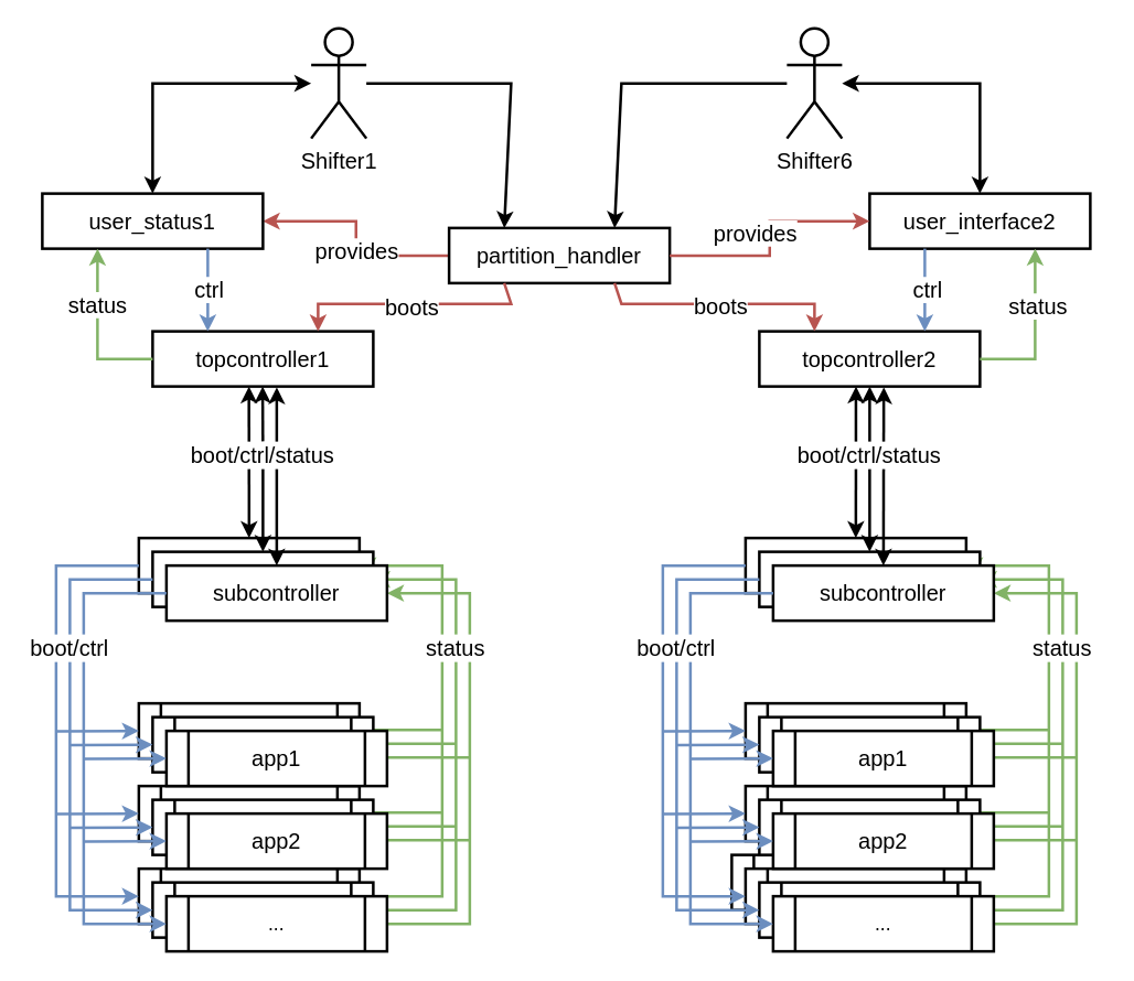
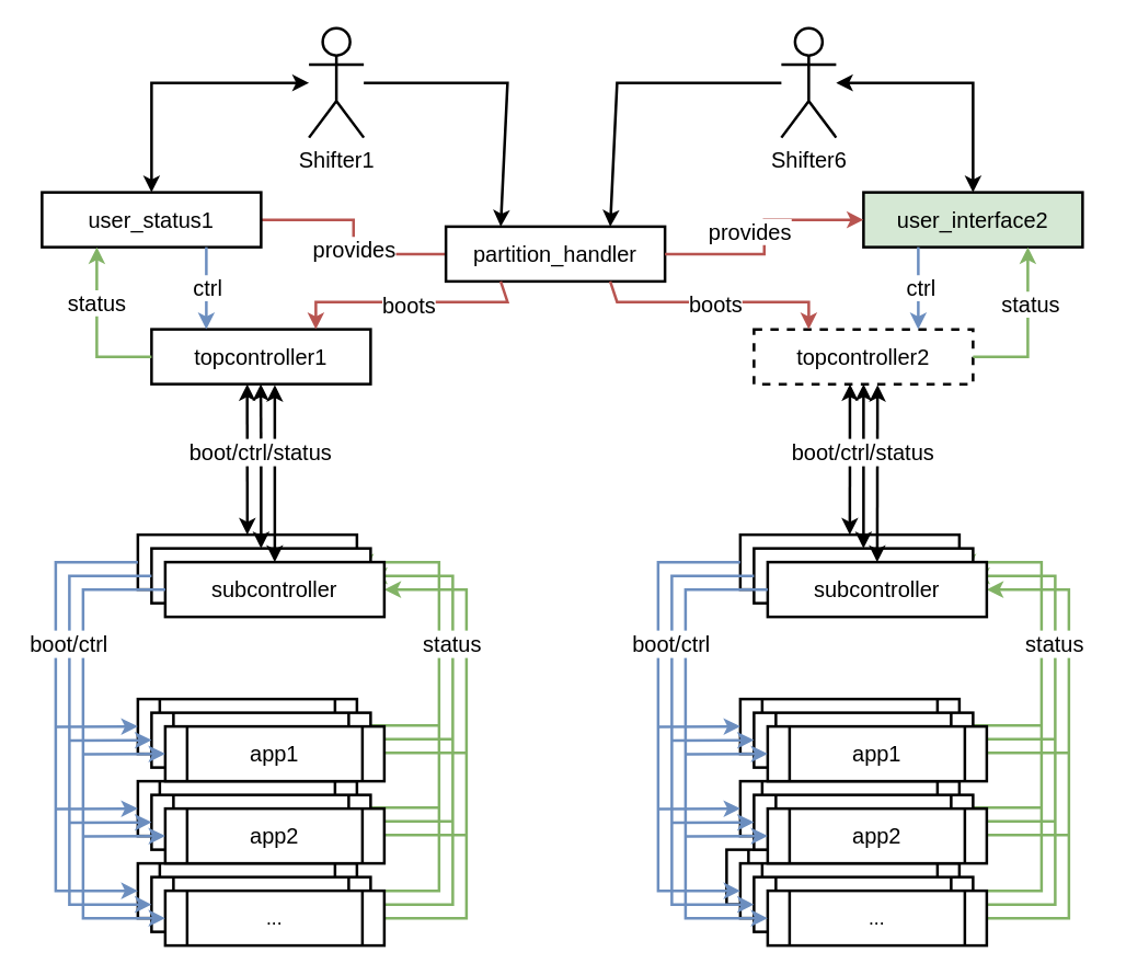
- <mxCell id="21" value="" style="edgeStyle=orthogonalEdgeStyle;rounded=0;fillStyle=auto;orthogonalLoop=1;jettySize=auto;html=1;strokeColor=#b85450;strokeWidth=2;fontSize=16;startArrow=none;startFill=0;endArrow=classic;endFill=1;fillColor=#f8cecc;entryX=1;entryY=0.5;entryDx=0;entryDy=0;" edge="1" parent="1" source="23" target="67"><mxGeometry relative="1" as="geometry"><mxPoint x="230" y="180" as="targetPoint" /></mxGeometry></mxCell>
+ <mxCell id="21" value="" style="edgeStyle=orthogonalEdgeStyle;rounded=0;fillStyle=auto;orthogonalLoop=1;jettySize=auto;html=1;strokeColor=#b85450;strokeWidth=2;fontSize=16;startArrow=none;startFill=0;endArrow=none;endFill=1;fillColor=#f8cecc;entryX=1;entryY=0.5;entryDx=0;entryDy=0;" edge="1" parent="1" source="23" target="67"><mxGeometry relative="1" as="geometry"><mxPoint x="230" y="180" as="targetPoint" /></mxGeometry></mxCell>
- <mxCell id="43" value="user_interface2" style="rounded=0;whiteSpace=wrap;html=1;strokeWidth=2;points=[[0,0],[0.125,0],[0.25,0],[0.375,0],[0.5,0],[0.625,0],[0.75,0],[0.875,0],[1,0],[0,0.25],[1,0.25],[0,0.5],[1,0.5],[0,0.75],[1,0.75],[0,1],[0.125,1],[0.25,1],[0.375,1],[0.5,1],[0.625,1],[0.75,1],[0.875,1],[1,1]];verticalAlign=middle;fontSize=16;align=center;" vertex="1" parent="1"><mxGeometry x="630" y="140" width="160" height="40" as="geometry" /></mxCell>
+ <mxCell id="43" value="user_interface2" style="rounded=0;whiteSpace=wrap;html=1;strokeWidth=2;points=[[0,0],[0.125,0],[0.25,0],[0.375,0],[0.5,0],[0.625,0],[0.75,0],[0.875,0],[1,0],[0,0.25],[1,0.25],[0,0.5],[1,0.5],[0,0.75],[1,0.75],[0,1],[0.125,1],[0.25,1],[0.375,1],[0.5,1],[0.625,1],[0.75,1],[0.875,1],[1,1]];verticalAlign=middle;fontSize=16;align=center;fillColor=#d5e8d4;" vertex="1" parent="1"><mxGeometry x="630" y="140" width="160" height="40" as="geometry" /></mxCell>
- <mxCell id="20" value="topcontroller2" style="rounded=0;whiteSpace=wrap;html=1;strokeWidth=2;points=[[0,0],[0.125,0],[0.25,0],[0.375,0],[0.5,0],[0.625,0],[0.75,0],[0.875,0],[1,0],[0,0.25],[1,0.25],[0,0.5],[1,0.5],[0,0.75],[1,0.75],[0,1],[0.125,1],[0.25,1],[0.375,1],[0.5,1],[0.625,1],[0.75,1],[0.875,1],[1,1]];verticalAlign=middle;fontSize=16;align=center;" vertex="1" parent="1"><mxGeometry x="550" y="240" width="160" height="40" as="geometry" /></mxCell>
+ <mxCell id="20" value="topcontroller2" style="rounded=0;whiteSpace=wrap;html=1;strokeWidth=2;points=[[0,0],[0.125,0],[0.25,0],[0.375,0],[0.5,0],[0.625,0],[0.75,0],[0.875,0],[1,0],[0,0.25],[1,0.25],[0,0.5],[1,0.5],[0,0.75],[1,0.75],[0,1],[0.125,1],[0.25,1],[0.375,1],[0.5,1],[0.625,1],[0.75,1],[0.875,1],[1,1]];verticalAlign=middle;fontSize=16;align=center;dashed=1;" vertex="1" parent="1"><mxGeometry x="550" y="240" width="160" height="40" as="geometry" /></mxCell>
